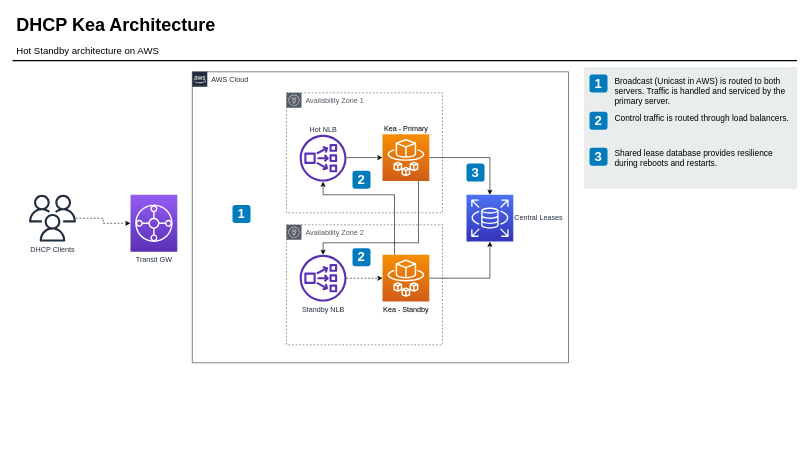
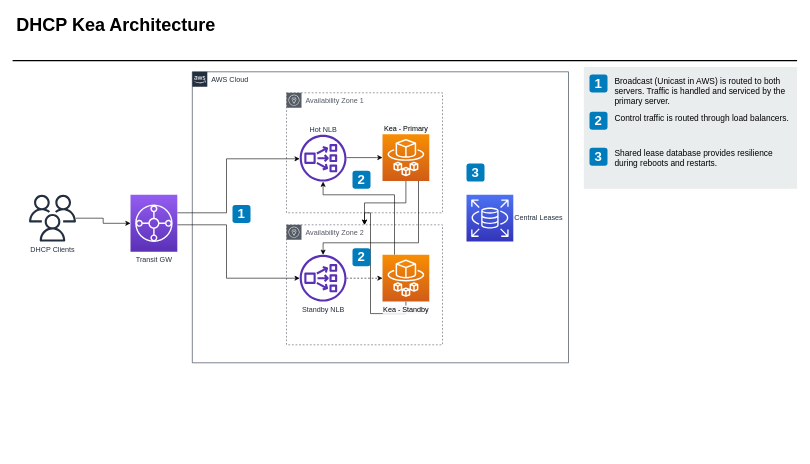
- <mxCell id="23" value="Hot Standby architecture on AWS" style="text;html=1;resizable=0;points=[];autosize=1;align=left;verticalAlign=top;spacingTop=-4;fontSize=16;labelBackgroundColor=none;" parent="1" vertex="1"><mxGeometry x="24.5" y="70.5" width="250" height="20" as="geometry" /></mxCell>
- <mxCell id="44" style="edgeStyle=orthogonalEdgeStyle;rounded=0;orthogonalLoop=1;jettySize=auto;html=1;" parent="1" source="52" target="48" edge="1"><mxGeometry relative="1" as="geometry"><mxPoint x="643" y="183.6" as="sourcePoint" /></mxGeometry></mxCell>
+ <mxCell id="44" style="edgeStyle=orthogonalEdgeStyle;rounded=0;orthogonalLoop=1;jettySize=auto;html=1;" parent="1" source="52" target="3" edge="1"><mxGeometry relative="1" as="geometry"><mxPoint x="643" y="183.6" as="sourcePoint" /></mxGeometry></mxCell>
+ <mxCell id="49" style="edgeStyle=orthogonalEdgeStyle;rounded=0;orthogonalLoop=1;jettySize=auto;html=1;" parent="1" source="51" target="41" edge="1"><mxGeometry relative="1" as="geometry"><Array as="points"><mxPoint x="377" y="354" /><mxPoint x="377" y="264" /></Array></mxGeometry></mxCell>
- <mxCell id="28" style="edgeStyle=orthogonalEdgeStyle;rounded=0;orthogonalLoop=1;jettySize=auto;html=1;dashed=1;" parent="1" source="29" target="51" edge="1"><mxGeometry relative="1" as="geometry" /></mxCell>
+ <mxCell id="28" style="edgeStyle=orthogonalEdgeStyle;rounded=0;orthogonalLoop=1;jettySize=auto;html=1;" parent="1" source="29" target="51" edge="1"><mxGeometry relative="1" as="geometry" /></mxCell>
- <mxCell id="46" style="edgeStyle=orthogonalEdgeStyle;rounded=0;orthogonalLoop=1;jettySize=auto;html=1;" parent="1" source="53" target="48" edge="1"><mxGeometry relative="1" as="geometry"><mxPoint x="643" y="505.429" as="sourcePoint" /></mxGeometry></mxCell>
+ <mxCell id="46" style="edgeStyle=orthogonalEdgeStyle;rounded=0;orthogonalLoop=1;jettySize=auto;html=1;" parent="1" source="53" target="3" edge="1"><mxGeometry relative="1" as="geometry"><mxPoint x="643" y="505.429" as="sourcePoint" /></mxGeometry></mxCell>
+ <mxCell id="50" style="edgeStyle=orthogonalEdgeStyle;rounded=0;orthogonalLoop=1;jettySize=auto;html=1;" parent="1" source="51" target="43" edge="1"><mxGeometry relative="1" as="geometry"><Array as="points"><mxPoint x="377" y="374" /><mxPoint x="377" y="463" /></Array></mxGeometry></mxCell>
